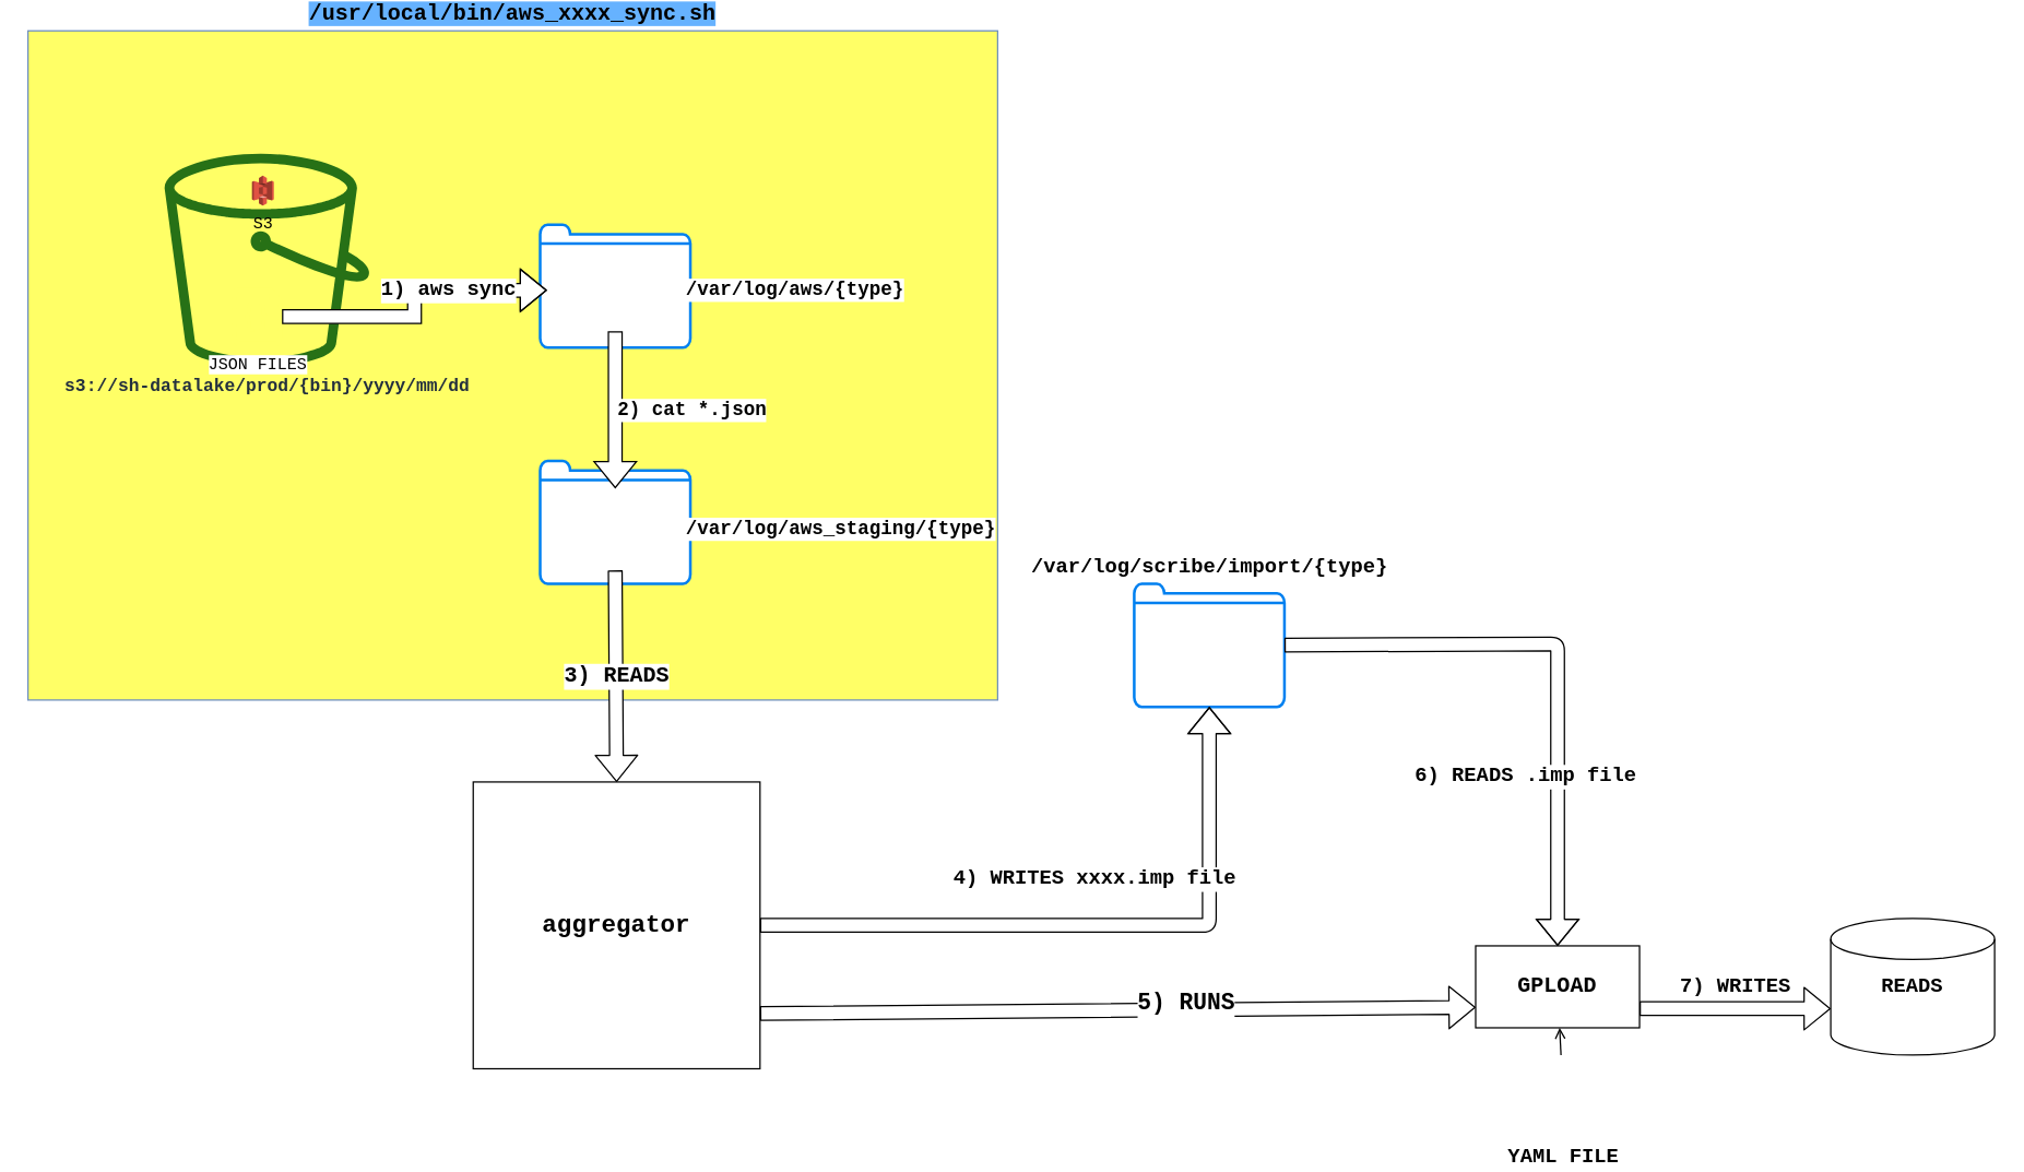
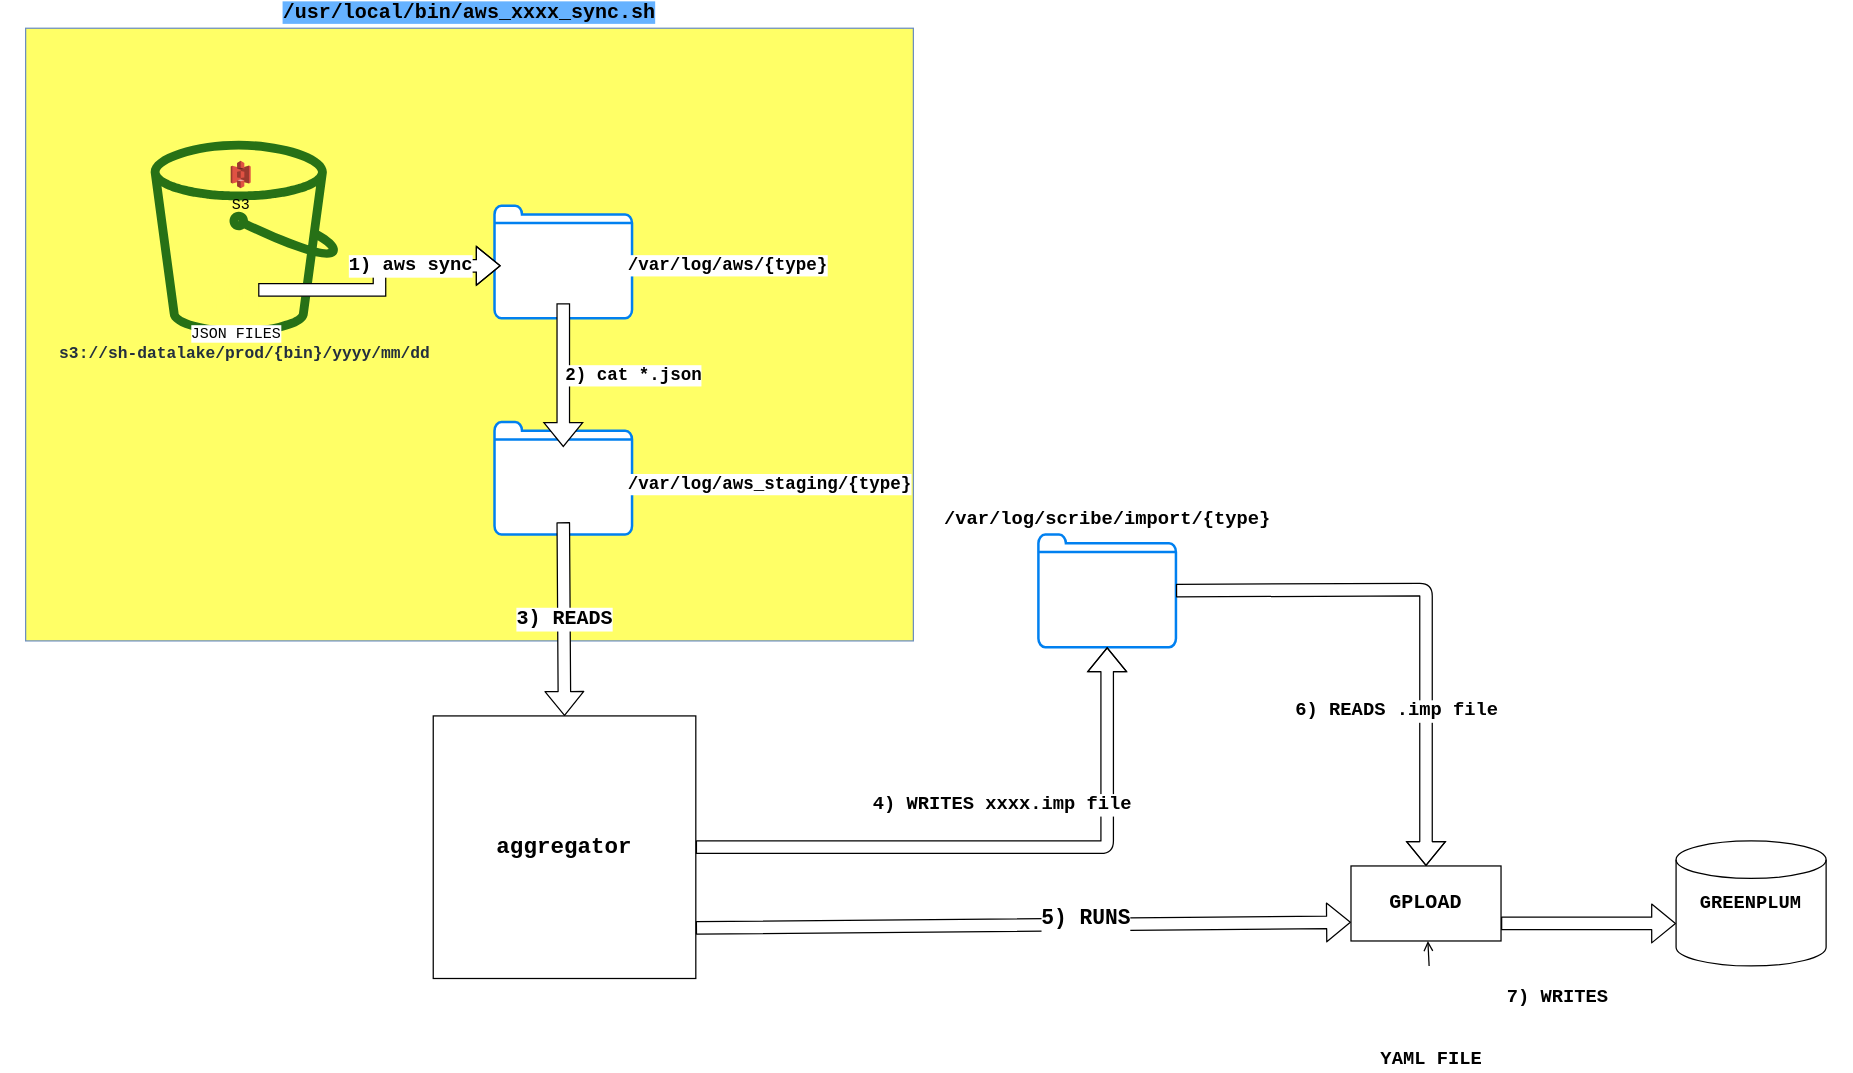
- <mxCell id="30" value="&lt;font style=&quot;font-size: 15px&quot;&gt;&lt;b&gt;7) WRITES&lt;/b&gt;&lt;/font&gt;" style="text;html=1;align=center;verticalAlign=middle;resizable=0;points=[];autosize=1;fontFamily=Courier New;" vertex="1" parent="1"><mxGeometry x="1220" y="710" width="100" height="20" as="geometry" /></mxCell>
+ <mxCell id="30" value="&lt;font style=&quot;font-size: 15px&quot;&gt;&lt;b&gt;7) WRITES&lt;/b&gt;&lt;/font&gt;" style="text;html=1;align=center;verticalAlign=middle;resizable=0;points=[];autosize=1;fontFamily=Courier New;" vertex="1" parent="1"><mxGeometry x="1195" y="785" width="100" height="20" as="geometry" /></mxCell>
- <mxCell id="28" value="&lt;font style=&quot;font-size: 15px&quot;&gt;&lt;b&gt;READS&lt;/b&gt;&lt;/font&gt;" style="shape=cylinder2;whiteSpace=wrap;html=1;boundedLbl=1;backgroundOutline=1;size=15;labelBackgroundColor=#ffffff;fontFamily=Courier New;" vertex="1" parent="1"><mxGeometry x="1340" y="670" width="120" height="100" as="geometry" /></mxCell>
+ <mxCell id="28" value="&lt;font style=&quot;font-size: 15px&quot;&gt;&lt;b&gt;GREENPLUM&lt;/b&gt;&lt;/font&gt;" style="shape=cylinder2;whiteSpace=wrap;html=1;boundedLbl=1;backgroundOutline=1;size=15;labelBackgroundColor=#ffffff;fontFamily=Courier New;" vertex="1" parent="1"><mxGeometry x="1340" y="670" width="120" height="100" as="geometry" /></mxCell>
